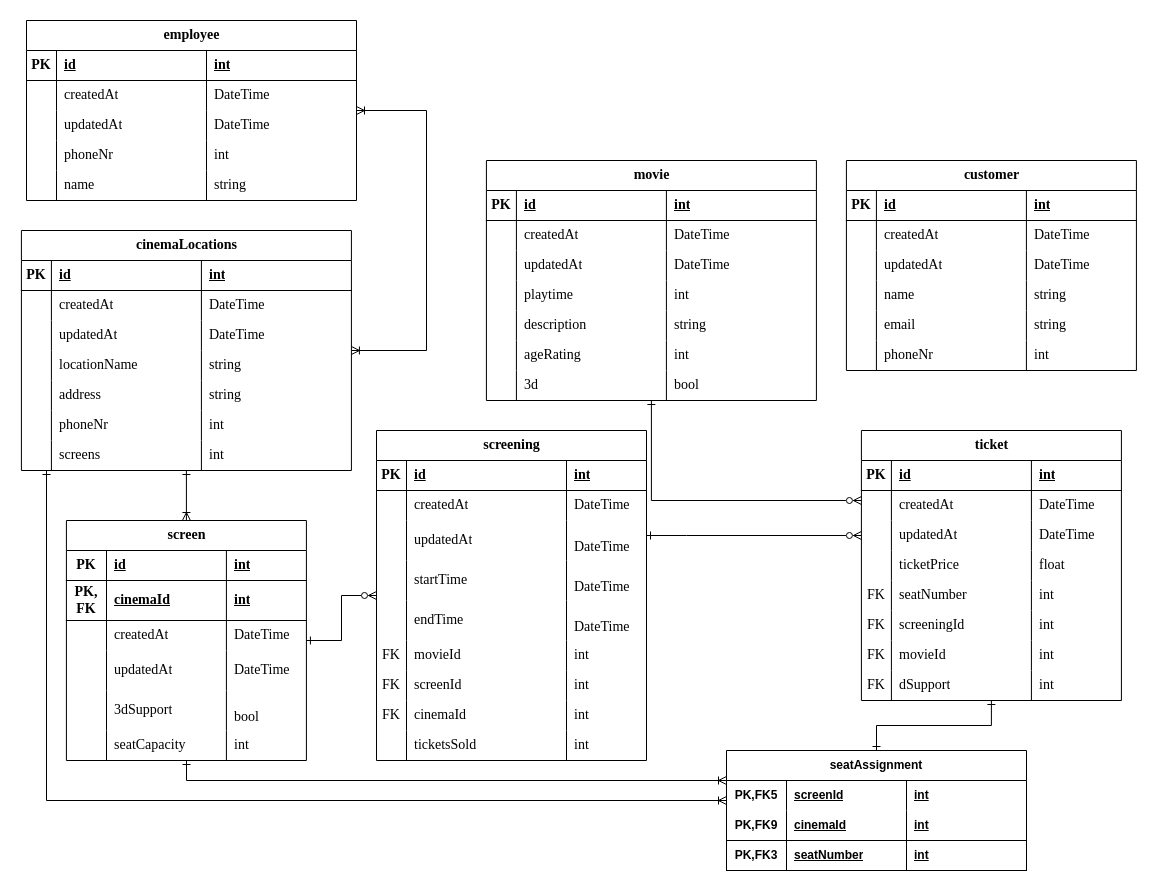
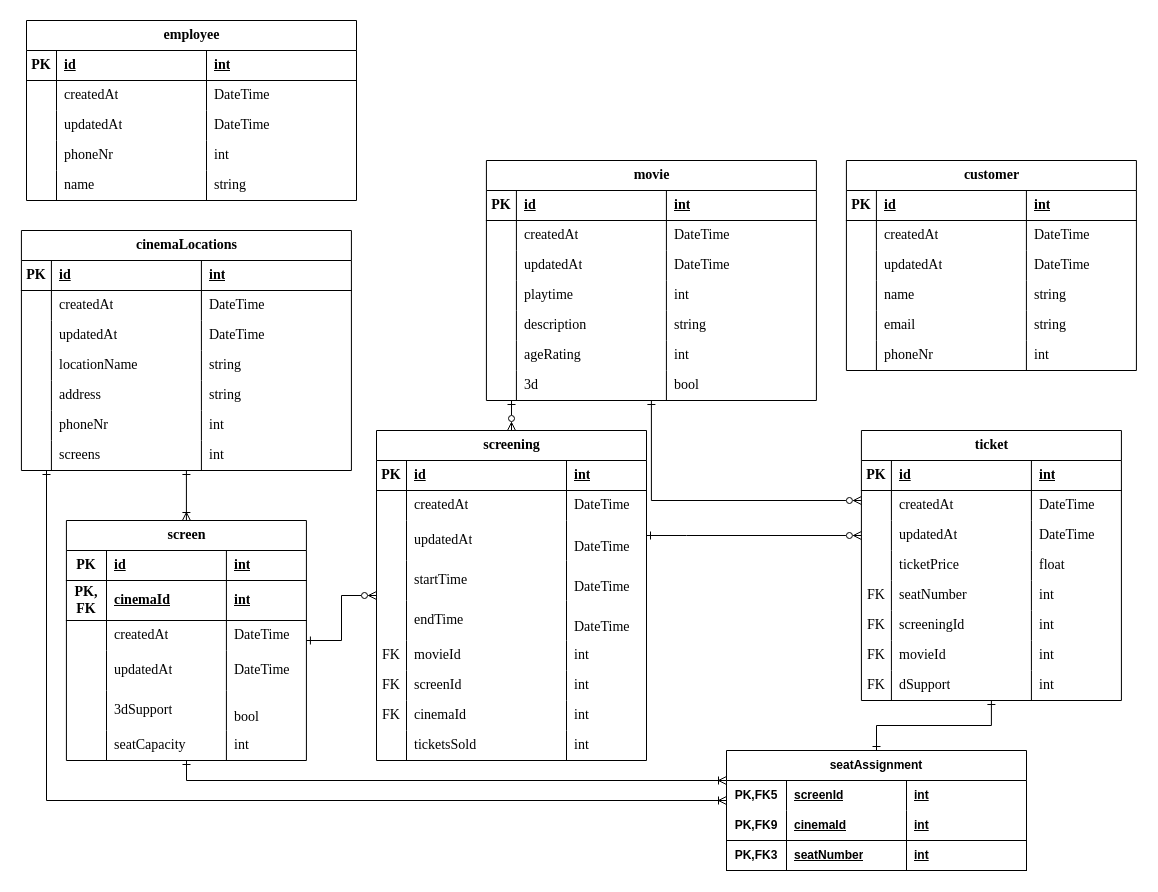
- <mxCell id="150" style="edgeStyle=orthogonalEdgeStyle;rounded=0;orthogonalLoop=1;jettySize=auto;html=1;endArrow=ERoneToMany;endFill=0;startArrow=ERoneToMany;startFill=0;fontFamily=Garamond;fontSize=14;" parent="1" source="151" target="96" edge="1"><mxGeometry relative="1" as="geometry"><Array as="points"><mxPoint x="426" y="110" /><mxPoint x="426" y="350" /></Array></mxGeometry></mxCell>
+ <mxCell id="29" style="rounded=0;orthogonalLoop=1;jettySize=auto;html=1;elbow=vertical;endArrow=ERone;endFill=0;edgeStyle=orthogonalEdgeStyle;startArrow=ERzeroToMany;startFill=0;fontFamily=Garamond;fontSize=14;" parent="1" source="30" target="67" edge="1"><mxGeometry relative="1" as="geometry"><Array as="points"><mxPoint x="545.92" y="470" /><mxPoint x="545.92" y="470" /></Array></mxGeometry></mxCell>
